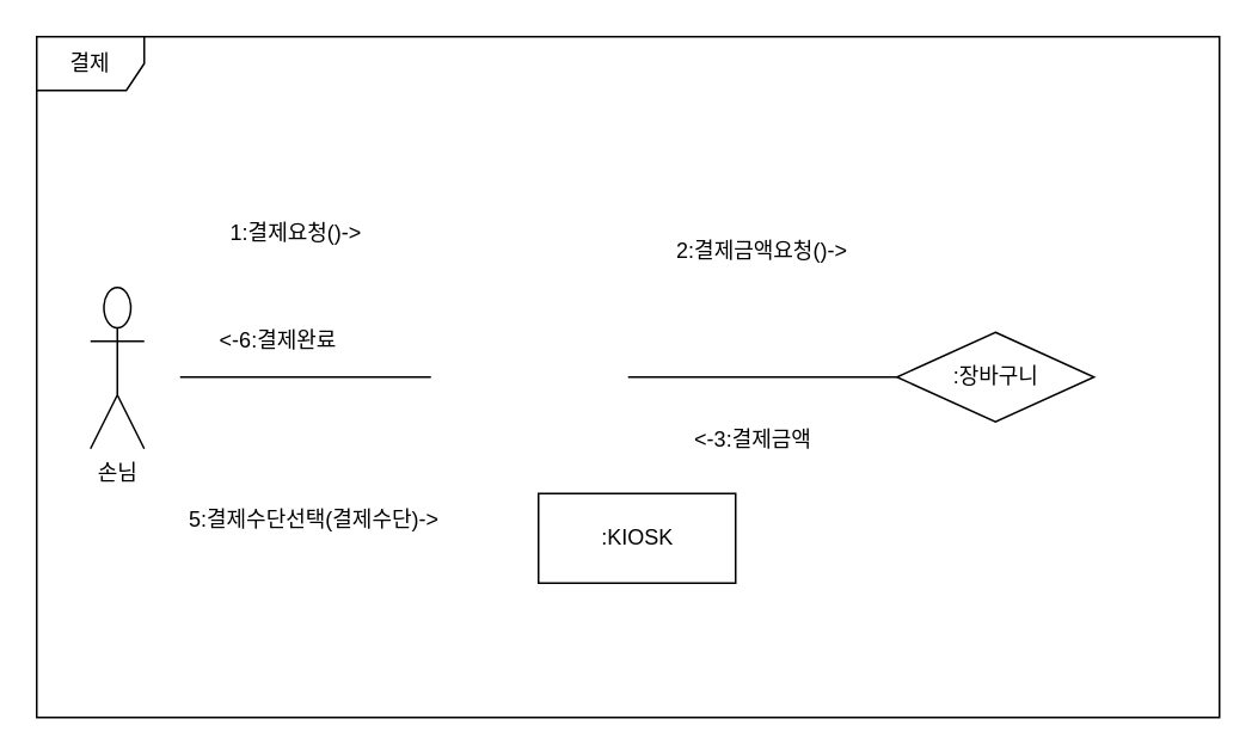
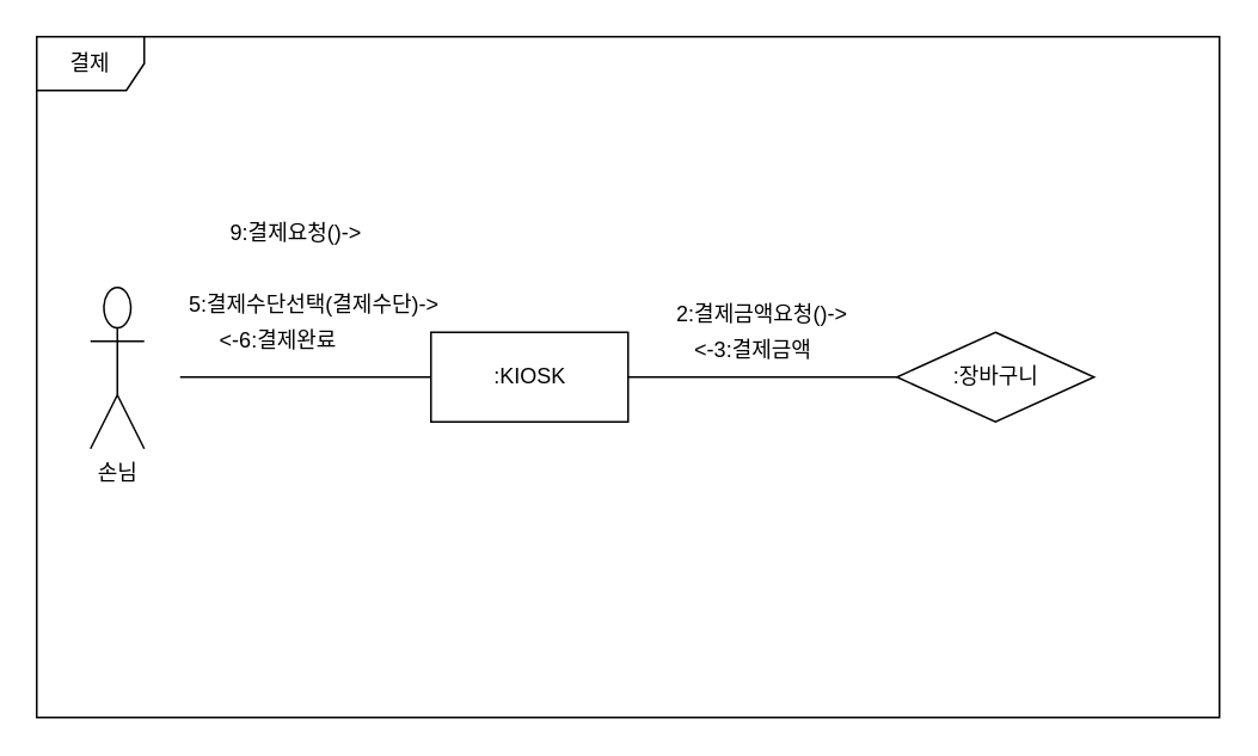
- <mxCell id="8" value="1:결제요청()-&amp;gt;" style="text;html=1;strokeColor=none;fillColor=none;align=center;verticalAlign=middle;whiteSpace=wrap;rounded=0;" vertex="1" parent="1"><mxGeometry x="105" y="120" width="120" height="20" as="geometry" /></mxCell>
+ <mxCell id="8" value="9:결제요청()-&amp;gt;" style="text;html=1;strokeColor=none;fillColor=none;align=center;verticalAlign=middle;whiteSpace=wrap;rounded=0;" vertex="1" parent="1"><mxGeometry x="105" y="120" width="120" height="20" as="geometry" /></mxCell>
- <mxCell id="9" value="2:결제금액요청()-&amp;gt;" style="text;html=1;strokeColor=none;fillColor=none;align=center;verticalAlign=middle;whiteSpace=wrap;rounded=0;" vertex="1" parent="1"><mxGeometry x="370" y="130" width="110" height="20" as="geometry" /></mxCell>
+ <mxCell id="9" value="2:결제금액요청()-&amp;gt;" style="text;html=1;strokeColor=none;fillColor=none;align=center;verticalAlign=middle;whiteSpace=wrap;rounded=0;" vertex="1" parent="1"><mxGeometry x="370" y="165" width="110" height="20" as="geometry" /></mxCell>
- <mxCell id="10" value="&amp;lt;-3:결제금액" style="text;html=1;strokeColor=none;fillColor=none;align=center;verticalAlign=middle;whiteSpace=wrap;rounded=0;" vertex="1" parent="1"><mxGeometry x="370" y="235" width="100" height="20" as="geometry" /></mxCell>
+ <mxCell id="10" value="&amp;lt;-3:결제금액" style="text;html=1;strokeColor=none;fillColor=none;align=center;verticalAlign=middle;whiteSpace=wrap;rounded=0;" vertex="1" parent="1"><mxGeometry x="370" y="185" width="100" height="20" as="geometry" /></mxCell>
- <mxCell id="11" value="5:결제수단선택(결제수단)-&amp;gt;" style="text;html=1;strokeColor=none;fillColor=none;align=center;verticalAlign=middle;whiteSpace=wrap;rounded=0;" vertex="1" parent="1"><mxGeometry x="90" y="280" width="170" height="20" as="geometry" /></mxCell>
+ <mxCell id="11" value="5:결제수단선택(결제수단)-&amp;gt;" style="text;html=1;strokeColor=none;fillColor=none;align=center;verticalAlign=middle;whiteSpace=wrap;rounded=0;" vertex="1" parent="1"><mxGeometry x="90" y="160" width="170" height="20" as="geometry" /></mxCell>
- <mxCell id="4" value=":KIOSK" style="html=1;" vertex="1" parent="1"><mxGeometry x="300" y="275" width="110" height="50" as="geometry" /></mxCell>
+ <mxCell id="4" value=":KIOSK" style="html=1;" vertex="1" parent="1"><mxGeometry x="240" y="185" width="110" height="50" as="geometry" /></mxCell>
